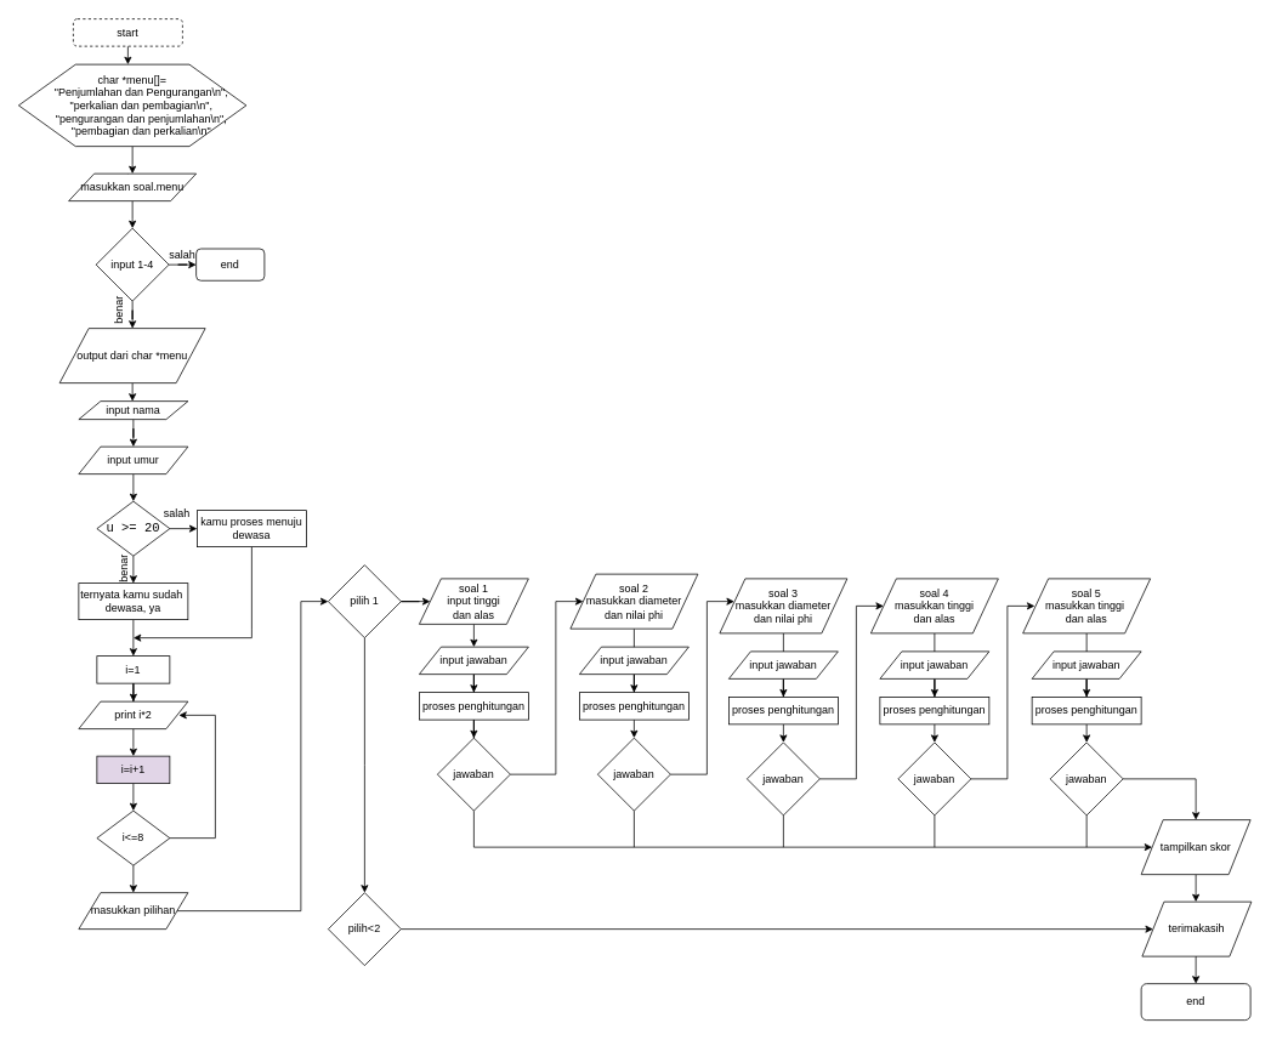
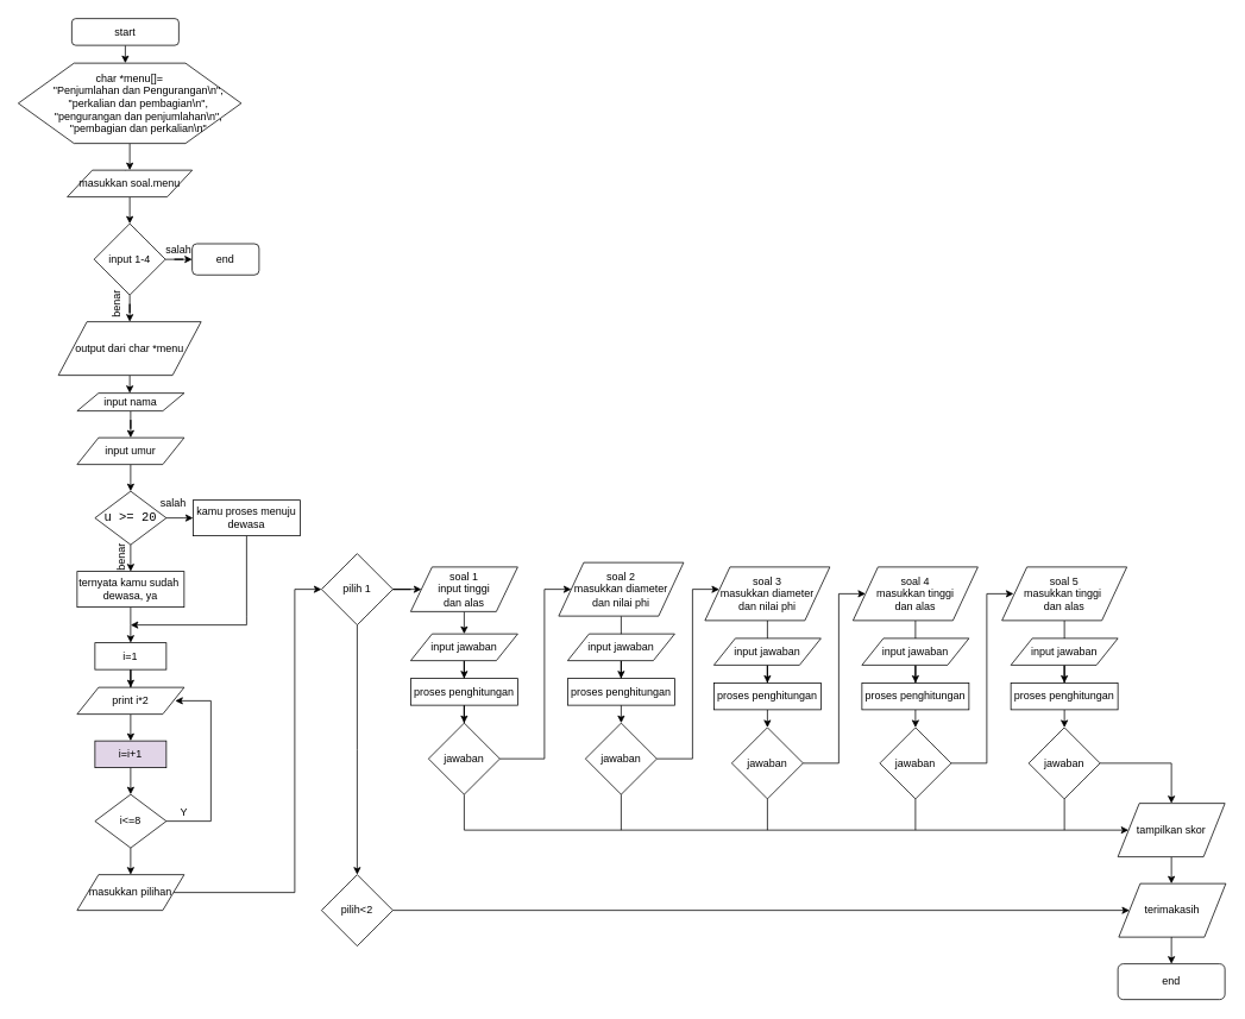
- <mxCell id="3" value="start" style="rounded=1;whiteSpace=wrap;html=1;dashed=1;" parent="1" vertex="1"><mxGeometry x="80" y="20" width="120" height="30" as="geometry" /></mxCell>
+ <mxCell id="3" value="start" style="rounded=1;whiteSpace=wrap;html=1;" parent="1" vertex="1"><mxGeometry x="80" y="20" width="120" height="30" as="geometry" /></mxCell>
+ <mxCell id="39" value="Y" style="text;html=1;strokeColor=none;fillColor=none;align=center;verticalAlign=middle;whiteSpace=wrap;rounded=0;" vertex="1" parent="1"><mxGeometry x="186" y="900" width="40" height="20" as="geometry" /></mxCell>
